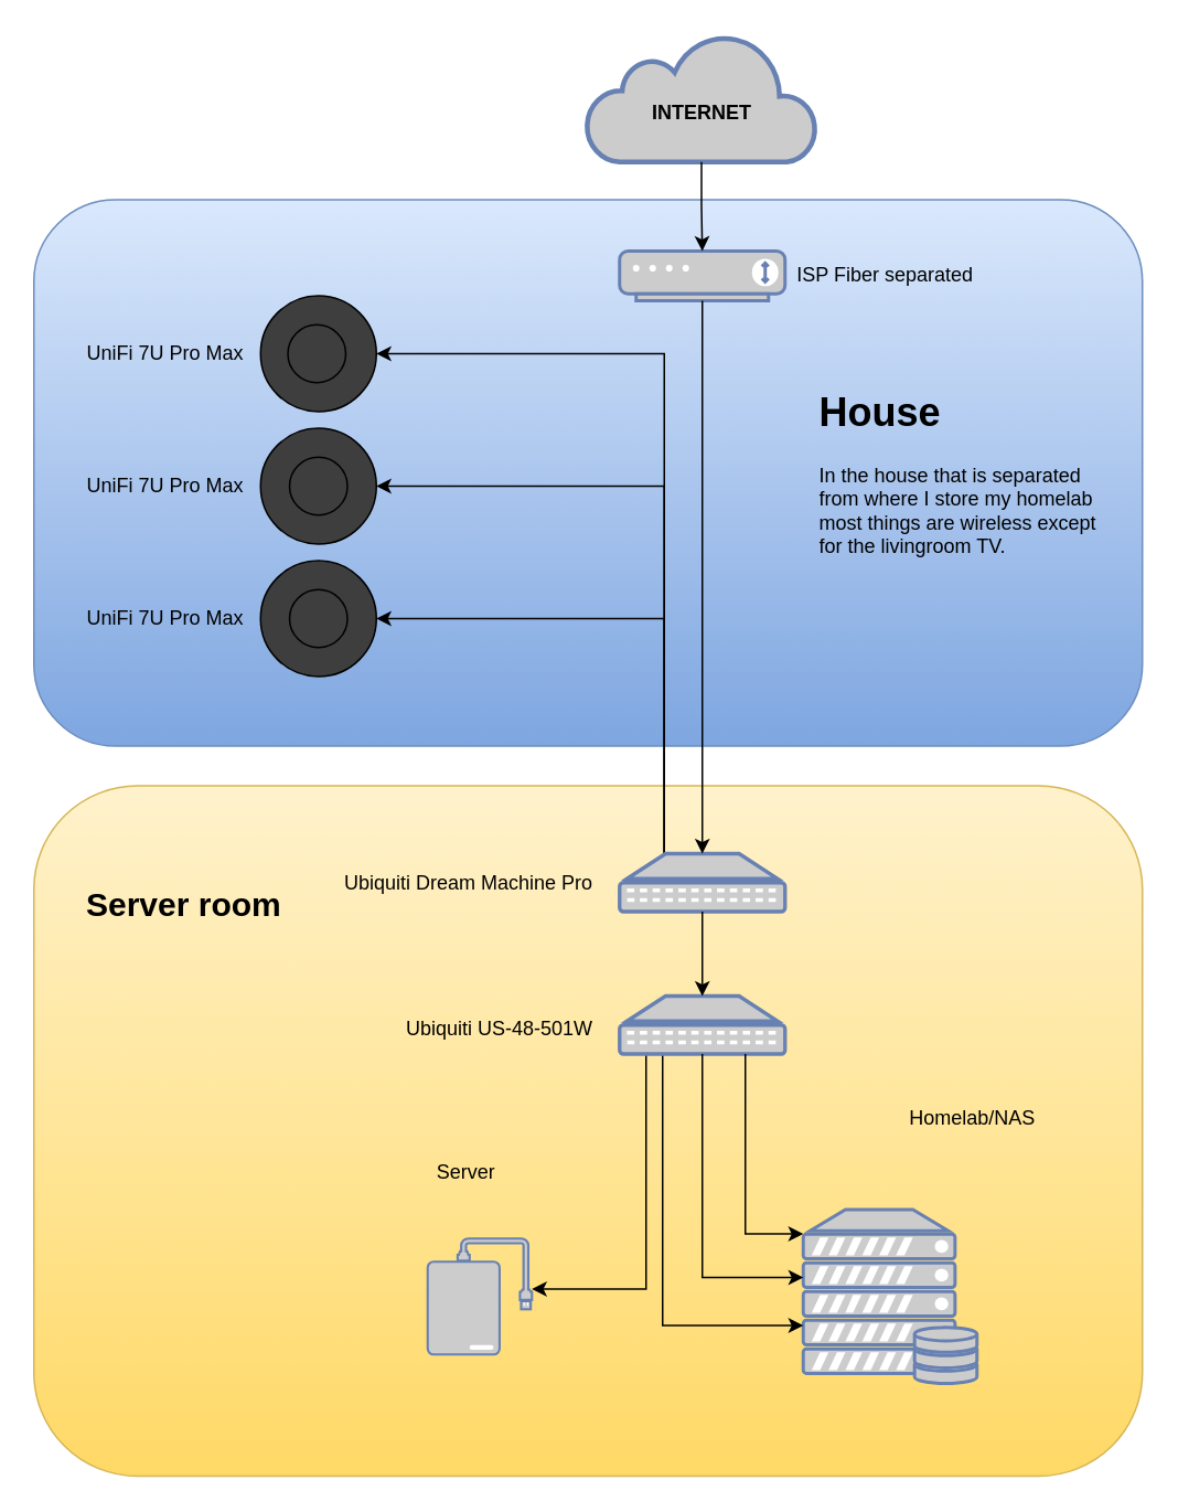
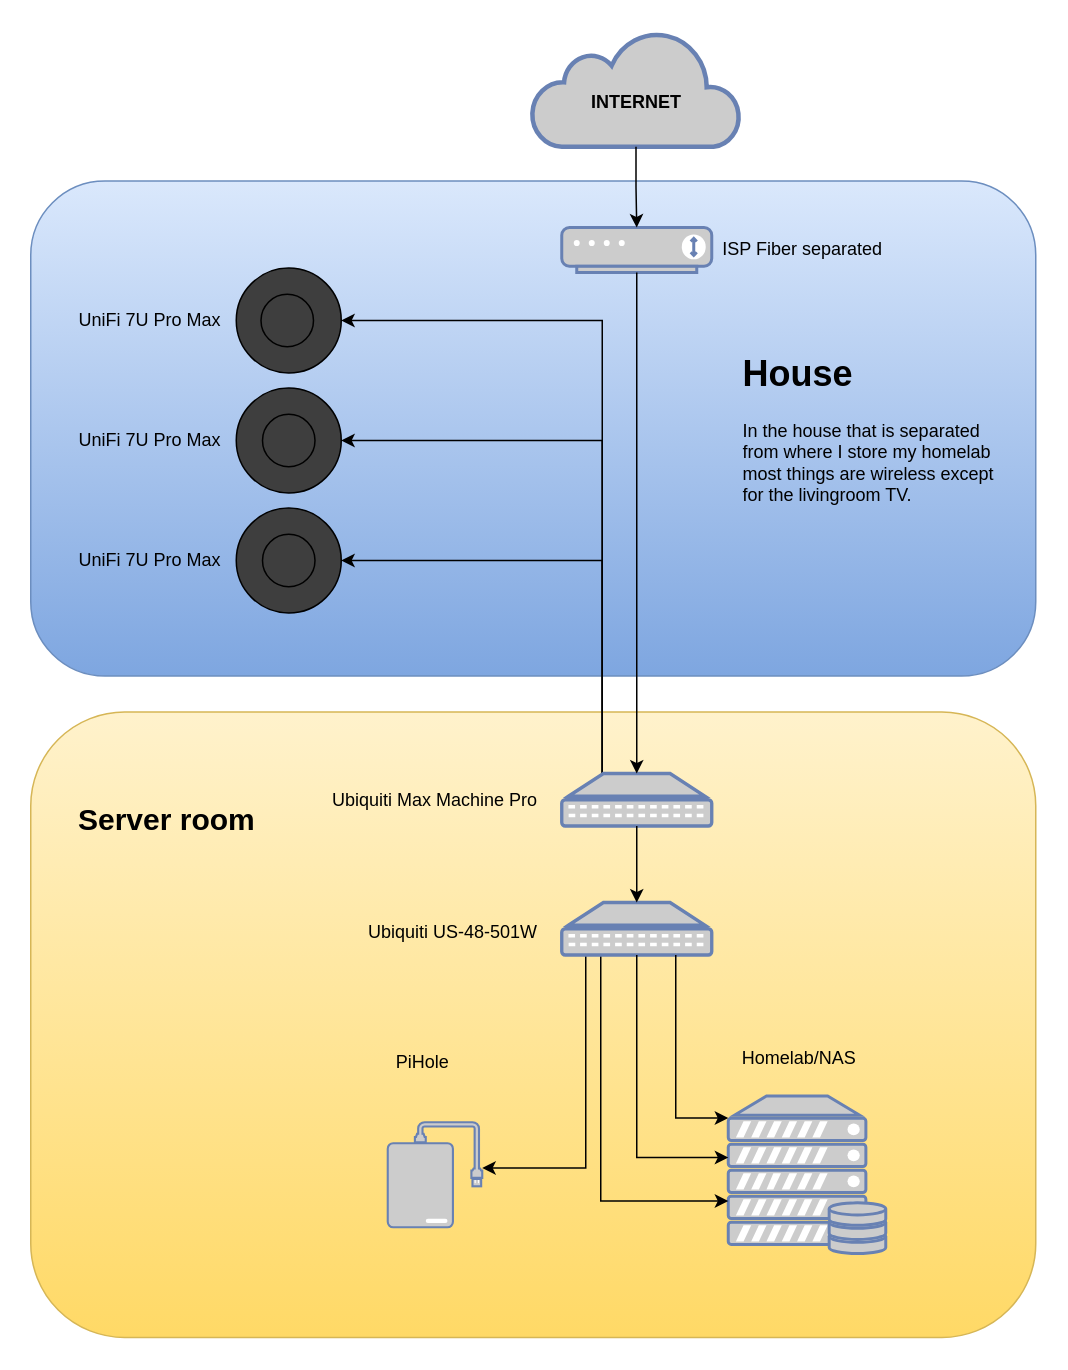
- <mxCell id="24" value="Ubiquiti Dream Machine Pro" style="text;html=1;align=right;verticalAlign=middle;whiteSpace=wrap;rounded=0;" parent="1" vertex="1"><mxGeometry x="190" y="517.5" width="170" height="30" as="geometry" /></mxCell>
+ <mxCell id="24" value="Ubiquiti Max Machine Pro" style="text;html=1;align=right;verticalAlign=middle;whiteSpace=wrap;rounded=0;" parent="1" vertex="1"><mxGeometry x="190" y="517.5" width="170" height="30" as="geometry" /></mxCell>
- <mxCell id="9" value="&lt;h1 style=&quot;margin-top: 0px;&quot;&gt;&lt;font style=&quot;font-size: 12px; font-weight: normal; line-height: 100%;&quot;&gt;Homelab/NAS&lt;/font&gt;&lt;/h1&gt;" style="text;html=1;whiteSpace=wrap;overflow=hidden;rounded=0;align=center;" parent="1" vertex="1"><mxGeometry x="540" y="650" width="95" height="40" as="geometry" /></mxCell>
+ <mxCell id="9" value="&lt;h1 style=&quot;margin-top: 0px;&quot;&gt;&lt;font style=&quot;font-size: 12px; font-weight: normal; line-height: 100%;&quot;&gt;Homelab/NAS&lt;/font&gt;&lt;/h1&gt;" style="text;html=1;whiteSpace=wrap;overflow=hidden;rounded=0;align=center;" parent="1" vertex="1"><mxGeometry x="485" y="680" width="95" height="40" as="geometry" /></mxCell>
- <mxCell id="18" value="&lt;h1 style=&quot;margin-top: 0px;&quot;&gt;&lt;font style=&quot;font-size: 12px; font-weight: normal; line-height: 100%;&quot;&gt;Server&lt;/font&gt;&lt;/h1&gt;" style="text;html=1;whiteSpace=wrap;overflow=hidden;rounded=0;align=center;" parent="1" vertex="1"><mxGeometry x="242" y="682.5" width="79" height="35" as="geometry" /></mxCell>
+ <mxCell id="18" value="&lt;h1 style=&quot;margin-top: 0px;&quot;&gt;&lt;font style=&quot;font-size: 12px; font-weight: normal; line-height: 100%;&quot;&gt;PiHole&lt;/font&gt;&lt;/h1&gt;" style="text;html=1;whiteSpace=wrap;overflow=hidden;rounded=0;align=center;" parent="1" vertex="1"><mxGeometry x="242" y="682.5" width="79" height="35" as="geometry" /></mxCell>
